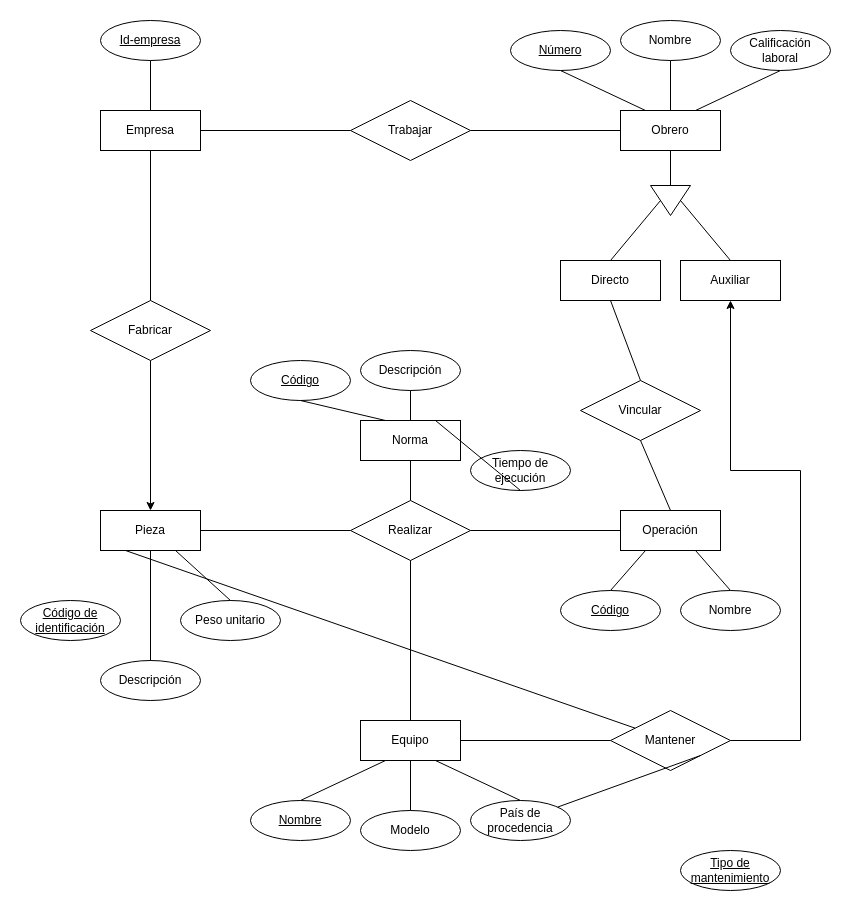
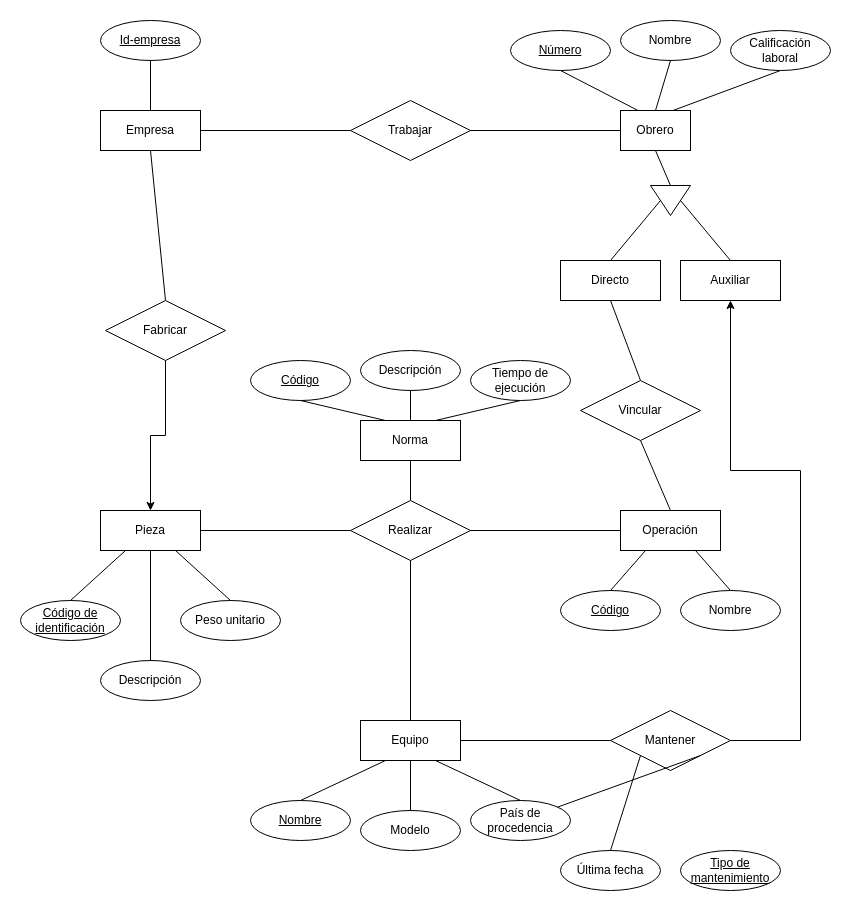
- <mxCell id="7" value="Obrero" style="whiteSpace=wrap;html=1;align=center;" vertex="1" parent="1"><mxGeometry x="620" y="110" width="100" height="40" as="geometry" /></mxCell>
+ <mxCell id="7" value="Obrero" style="whiteSpace=wrap;html=1;align=center;" vertex="1" parent="1"><mxGeometry x="620" y="110" width="70" height="40" as="geometry" /></mxCell>
- <mxCell id="22" value="Fabricar" style="shape=rhombus;perimeter=rhombusPerimeter;whiteSpace=wrap;html=1;align=center;" vertex="1" parent="1"><mxGeometry x="90" y="300" width="120" height="60" as="geometry" /></mxCell>
+ <mxCell id="22" value="Fabricar" style="shape=rhombus;perimeter=rhombusPerimeter;whiteSpace=wrap;html=1;align=center;" vertex="1" parent="1"><mxGeometry x="105" y="300" width="120" height="60" as="geometry" /></mxCell>
- <mxCell id="35" value="Tiempo de ejecución" style="ellipse;whiteSpace=wrap;html=1;align=center;" vertex="1" parent="1"><mxGeometry x="470" y="450" width="100" height="40" as="geometry" /></mxCell>
+ <mxCell id="35" value="Tiempo de ejecución" style="ellipse;whiteSpace=wrap;html=1;align=center;" vertex="1" parent="1"><mxGeometry x="470" y="360" width="100" height="40" as="geometry" /></mxCell>
- <mxCell id="63" value="" style="endArrow=none;html=1;rounded=0;strokeColor=#000000;exitX=0.25;exitY=1;exitDx=0;exitDy=0;" edge="1" parent="1" source="24" target="53"><mxGeometry relative="1" as="geometry"><mxPoint x="310" y="610" as="sourcePoint" /><mxPoint x="470" y="610" as="targetPoint" /></mxGeometry></mxCell>
+ <mxCell id="63" value="" style="endArrow=none;html=1;rounded=0;strokeColor=#000000;exitX=0.25;exitY=1;exitDx=0;exitDy=0;entryX=0.5;entryY=0;entryDx=0;entryDy=0;" edge="1" parent="1" source="24" target="59"><mxGeometry relative="1" as="geometry"><mxPoint x="310" y="610" as="sourcePoint" /><mxPoint x="470" y="610" as="targetPoint" /></mxGeometry></mxCell>
+ <mxCell id="57" value="" style="endArrow=none;html=1;rounded=0;strokeColor=#000000;entryX=0;entryY=1;entryDx=0;entryDy=0;exitX=0.5;exitY=0;exitDx=0;exitDy=0;" edge="1" parent="1" source="56" target="53"><mxGeometry relative="1" as="geometry"><mxPoint x="430" y="730" as="sourcePoint" /><mxPoint x="590" y="730" as="targetPoint" /></mxGeometry></mxCell>
+ <mxCell id="56" value="Última fecha" style="ellipse;whiteSpace=wrap;html=1;align=center;" vertex="1" parent="1"><mxGeometry x="560" y="850" width="100" height="40" as="geometry" /></mxCell>
